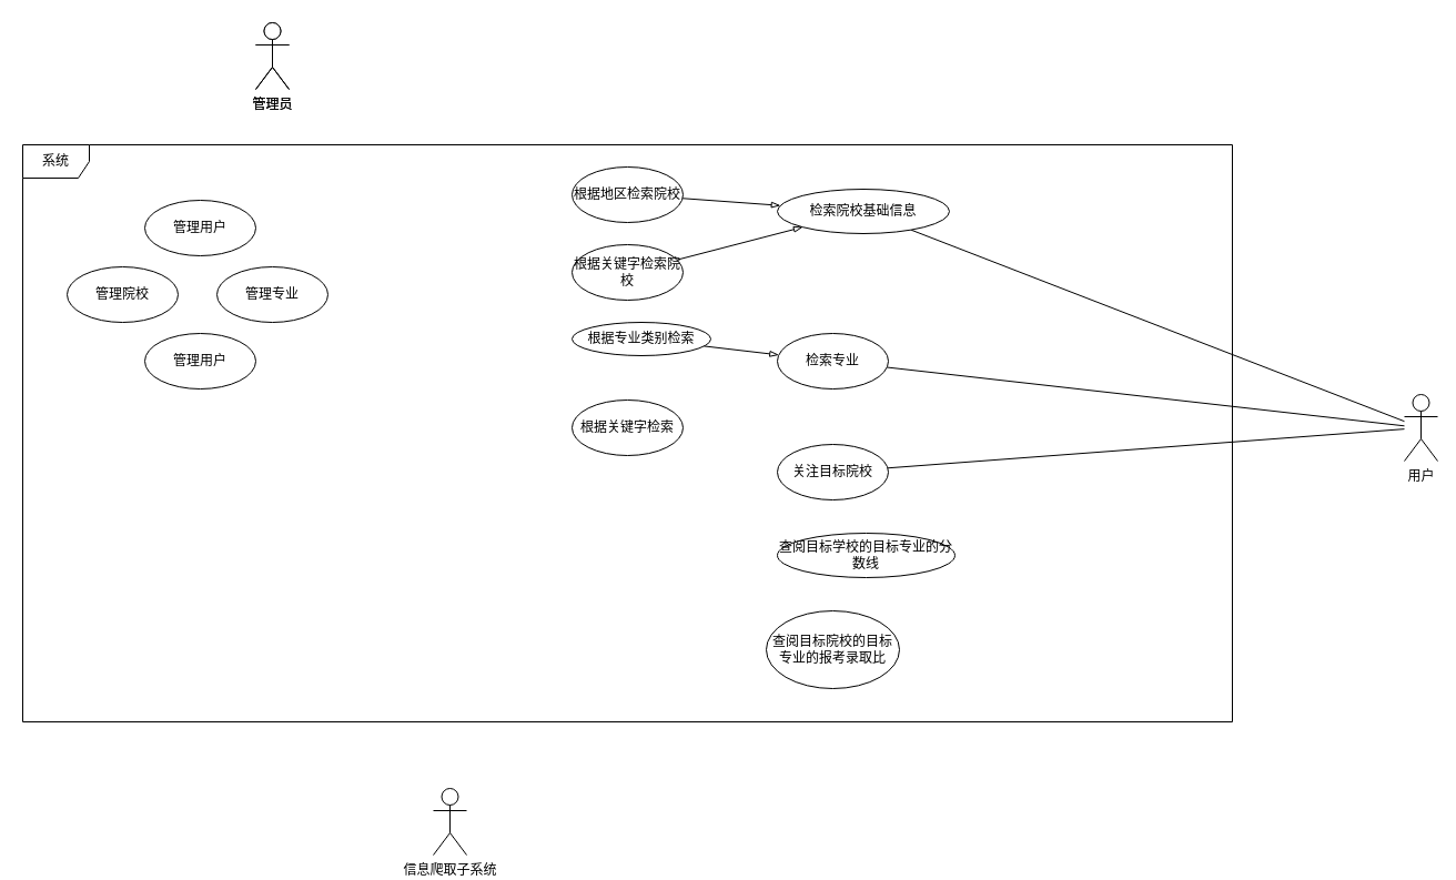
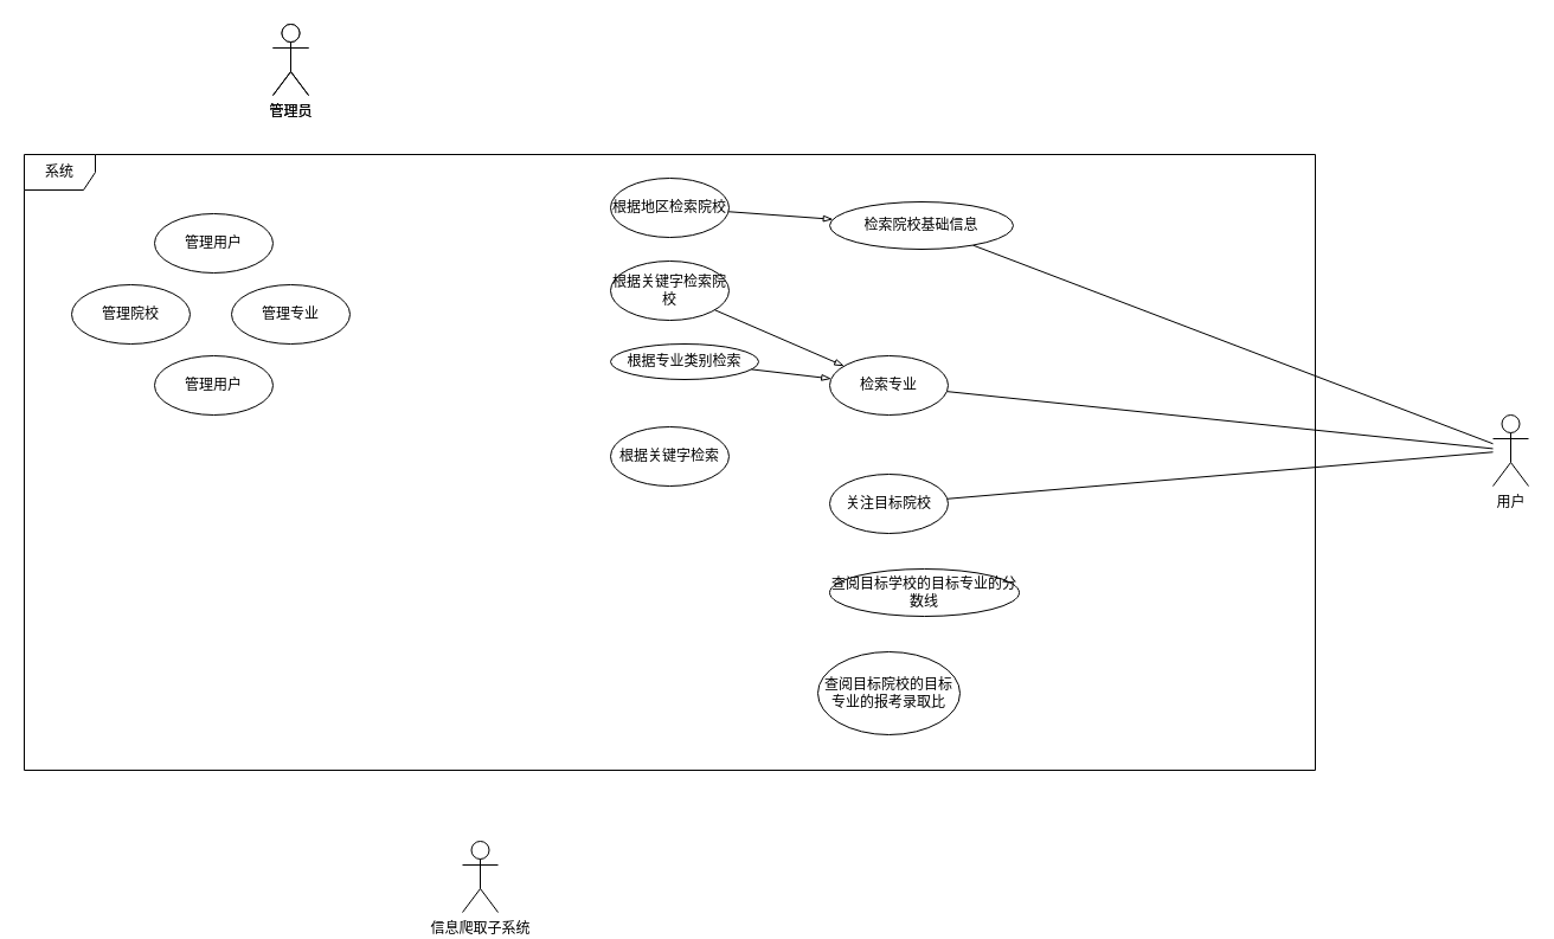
- <mxCell id="12" style="edgeStyle=none;rounded=0;orthogonalLoop=1;jettySize=auto;html=1;endArrow=blockThin;endFill=0;" parent="1" source="13" target="11" edge="1"><mxGeometry relative="1" as="geometry" /></mxCell>
+ <mxCell id="12" style="edgeStyle=none;rounded=0;orthogonalLoop=1;jettySize=auto;html=1;endArrow=blockThin;endFill=0;" parent="1" source="13" target="14" edge="1"><mxGeometry relative="1" as="geometry" /></mxCell>
- <mxCell id="6" value="用户" style="shape=umlActor;verticalLabelPosition=bottom;verticalAlign=top;html=1;" parent="1" vertex="1"><mxGeometry x="1265" y="355" width="30" height="60" as="geometry" /></mxCell>
+ <mxCell id="6" value="用户" style="shape=umlActor;verticalLabelPosition=bottom;verticalAlign=top;html=1;" parent="1" vertex="1"><mxGeometry x="1260" y="350" width="30" height="60" as="geometry" /></mxCell>
